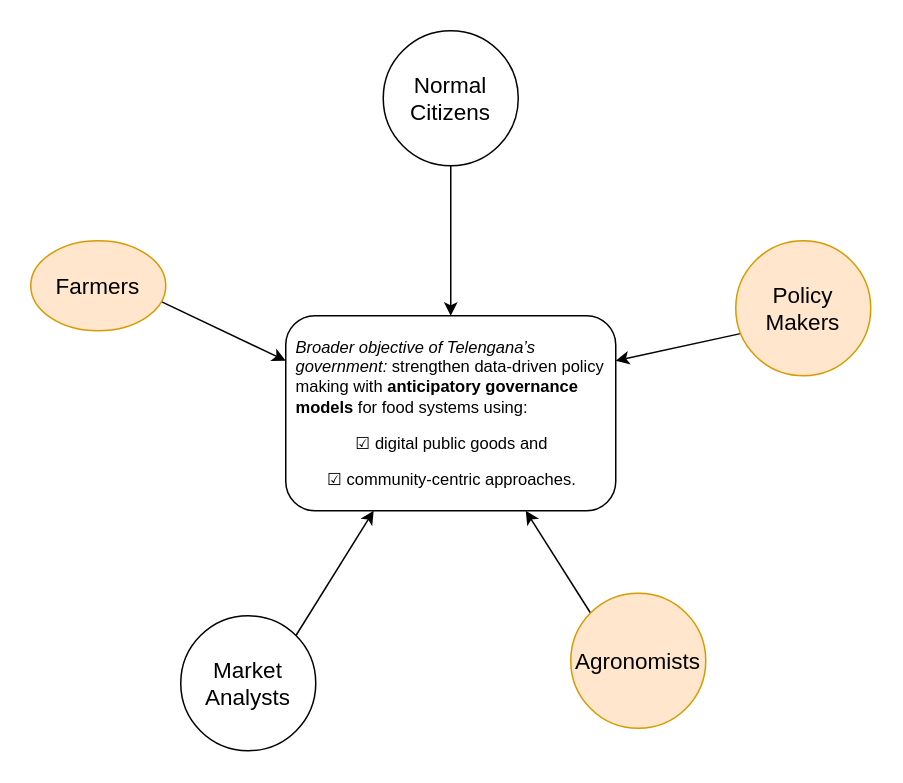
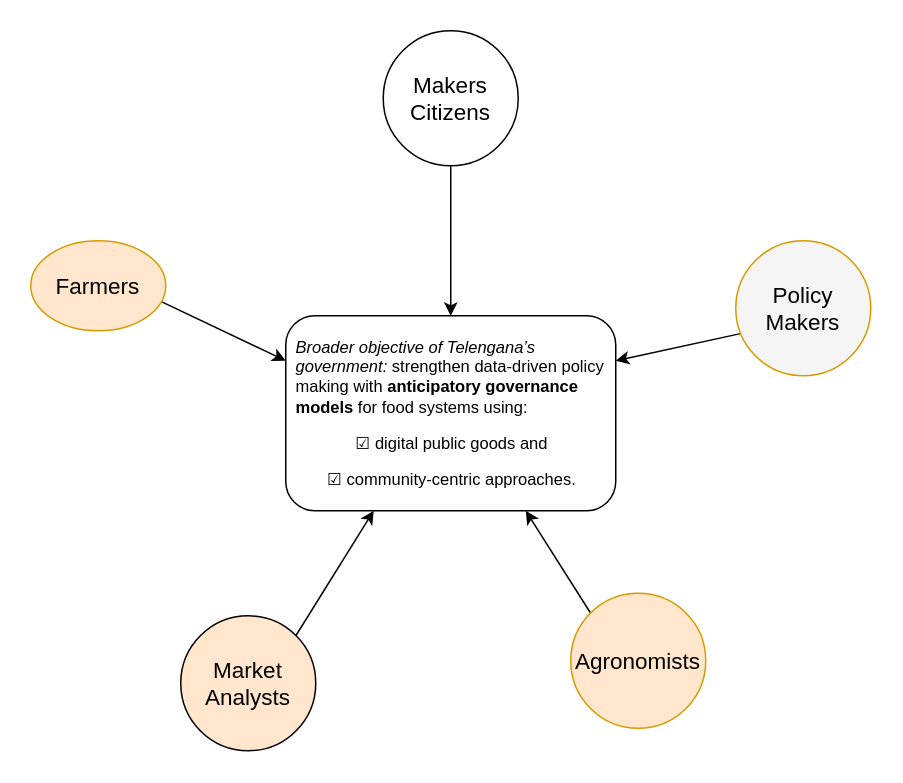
- <mxCell id="11" value="&lt;font style=&quot;font-size: 15px&quot;&gt;Normal Citizens&lt;/font&gt;" style="ellipse;whiteSpace=wrap;html=1;aspect=fixed;" vertex="1" parent="1"><mxGeometry x="255" y="20" width="90" height="90" as="geometry" /></mxCell>
+ <mxCell id="11" value="&lt;font style=&quot;font-size: 15px&quot;&gt;Makers Citizens&lt;/font&gt;" style="ellipse;whiteSpace=wrap;html=1;aspect=fixed;" vertex="1" parent="1"><mxGeometry x="255" y="20" width="90" height="90" as="geometry" /></mxCell>
- <mxCell id="7" value="&lt;div style=&quot;font-size: 15px&quot;&gt;&lt;font style=&quot;font-size: 15px&quot;&gt;Policy&lt;/font&gt;&lt;/div&gt;&lt;div style=&quot;font-size: 15px&quot;&gt;&lt;font style=&quot;font-size: 15px&quot;&gt;Makers&lt;/font&gt;&lt;/div&gt;" style="ellipse;whiteSpace=wrap;html=1;aspect=fixed;fillColor=#ffe6cc;strokeColor=#d79b00;" vertex="1" parent="1"><mxGeometry x="490" y="160" width="90" height="90" as="geometry" /></mxCell>
+ <mxCell id="7" value="&lt;div style=&quot;font-size: 15px&quot;&gt;&lt;font style=&quot;font-size: 15px&quot;&gt;Policy&lt;/font&gt;&lt;/div&gt;&lt;div style=&quot;font-size: 15px&quot;&gt;&lt;font style=&quot;font-size: 15px&quot;&gt;Makers&lt;/font&gt;&lt;/div&gt;" style="ellipse;whiteSpace=wrap;html=1;aspect=fixed;fillColor=#f5f5f5;strokeColor=#d79b00;" vertex="1" parent="1"><mxGeometry x="490" y="160" width="90" height="90" as="geometry" /></mxCell>
- <mxCell id="3" value="&lt;font style=&quot;font-size: 15px&quot;&gt;Market Analysts&lt;/font&gt;" style="ellipse;whiteSpace=wrap;html=1;aspect=fixed;" vertex="1" parent="1"><mxGeometry x="120" y="410" width="90" height="90" as="geometry" /></mxCell>
+ <mxCell id="3" value="&lt;font style=&quot;font-size: 15px&quot;&gt;Market Analysts&lt;/font&gt;" style="ellipse;whiteSpace=wrap;html=1;aspect=fixed;fillColor=#ffe6cc;" vertex="1" parent="1"><mxGeometry x="120" y="410" width="90" height="90" as="geometry" /></mxCell>
